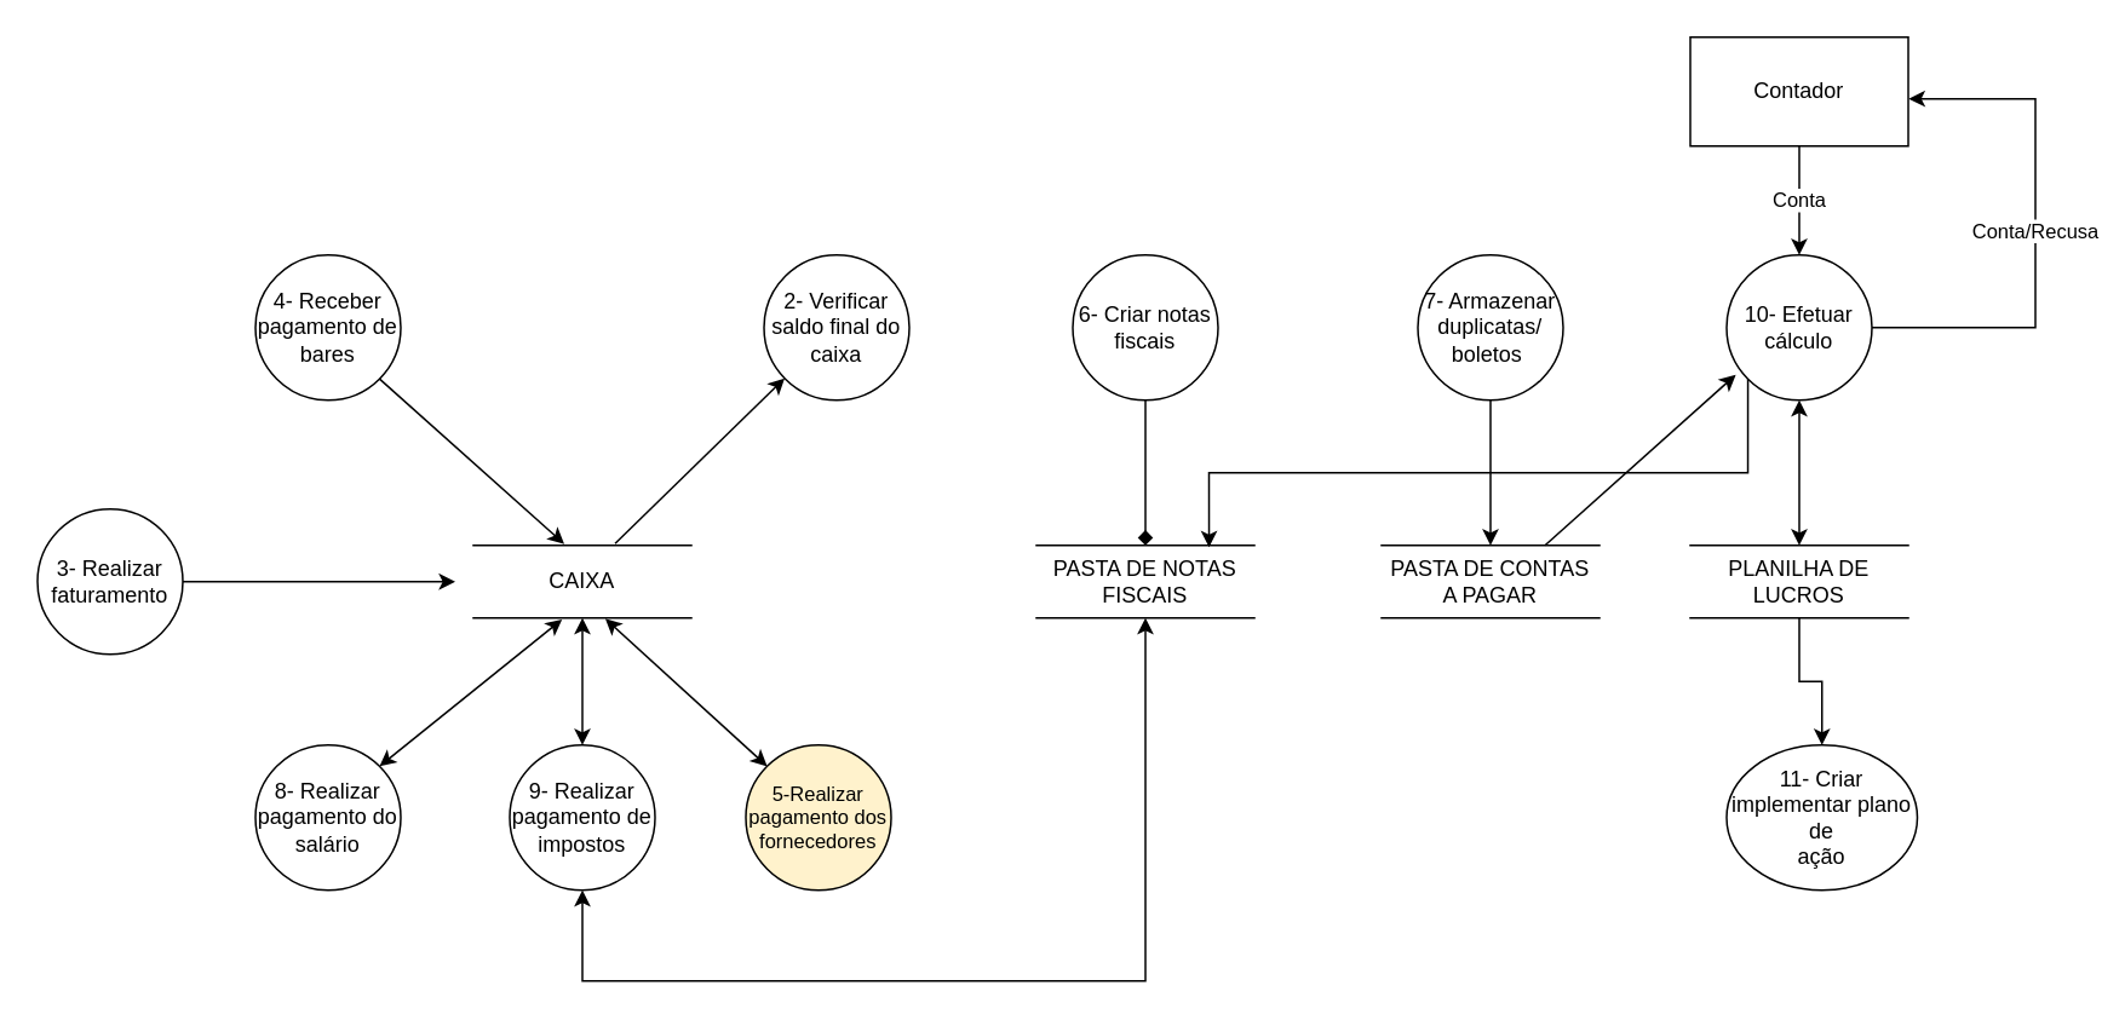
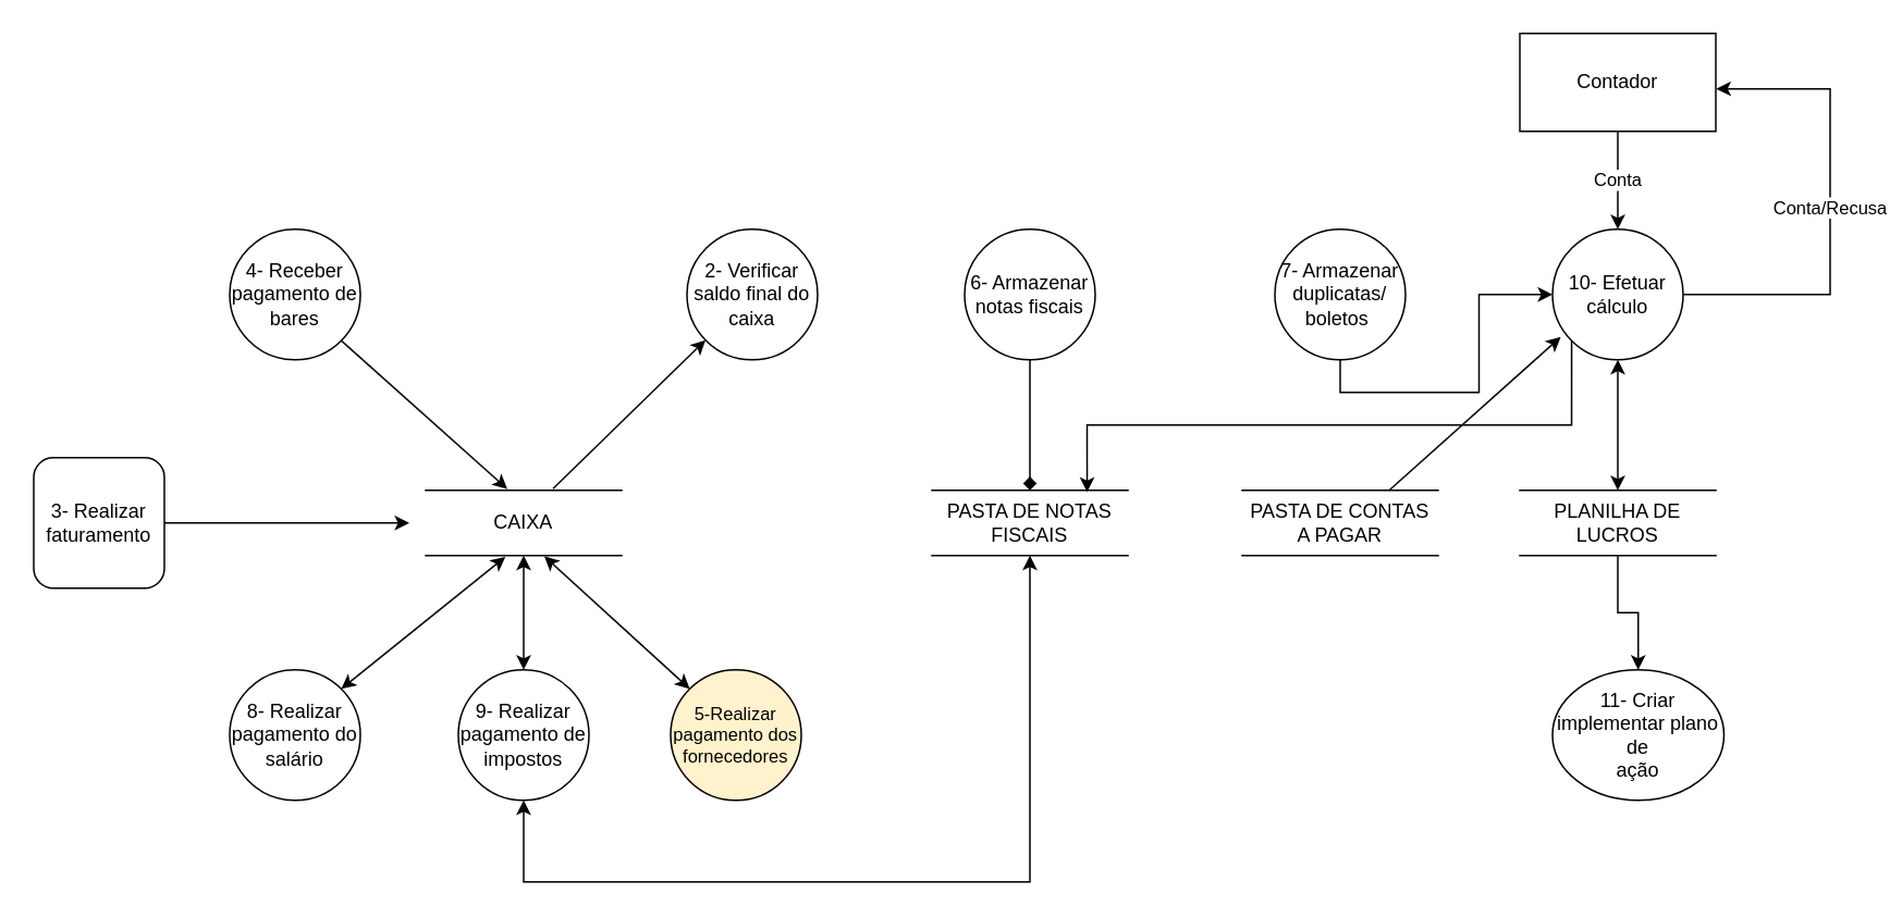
- <mxCell id="6" value="6- Criar notas fiscais" style="ellipse;whiteSpace=wrap;html=1;aspect=fixed;" parent="1" vertex="1"><mxGeometry x="590" y="140" width="80" height="80" as="geometry" /></mxCell>
+ <mxCell id="6" value="6- Armazenar notas fiscais" style="ellipse;whiteSpace=wrap;html=1;aspect=fixed;" parent="1" vertex="1"><mxGeometry x="590" y="140" width="80" height="80" as="geometry" /></mxCell>
- <mxCell id="7" style="edgeStyle=orthogonalEdgeStyle;rounded=0;orthogonalLoop=1;jettySize=auto;html=1;exitX=0.5;exitY=1;exitDx=0;exitDy=0;entryX=0.5;entryY=0;entryDx=0;entryDy=0;" parent="1" source="8" target="24" edge="1"><mxGeometry relative="1" as="geometry"><mxPoint x="820" y="290" as="targetPoint" /></mxGeometry></mxCell>
+ <mxCell id="7" style="edgeStyle=orthogonalEdgeStyle;rounded=0;orthogonalLoop=1;jettySize=auto;html=1;exitX=0.5;exitY=1;exitDx=0;exitDy=0;" parent="1" source="8" target="17" edge="1"><mxGeometry relative="1" as="geometry"><mxPoint x="820" y="290" as="targetPoint" /></mxGeometry></mxCell>
- <mxCell id="12" value="3- Realizar faturamento" style="ellipse;whiteSpace=wrap;html=1;aspect=fixed;" parent="1" vertex="1"><mxGeometry x="20" y="280" width="80" height="80" as="geometry" /></mxCell>
+ <mxCell id="12" value="3- Realizar faturamento" style="whiteSpace=wrap;html=1;aspect=fixed;rounded=1;" parent="1" vertex="1"><mxGeometry x="20" y="280" width="80" height="80" as="geometry" /></mxCell>
